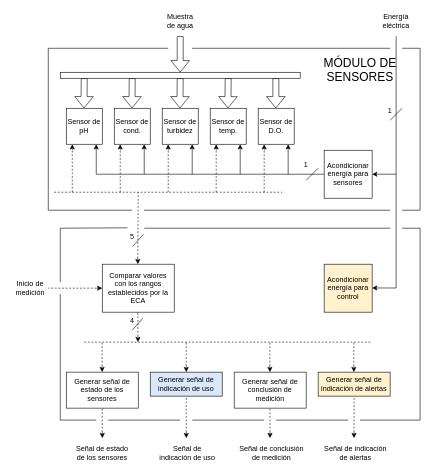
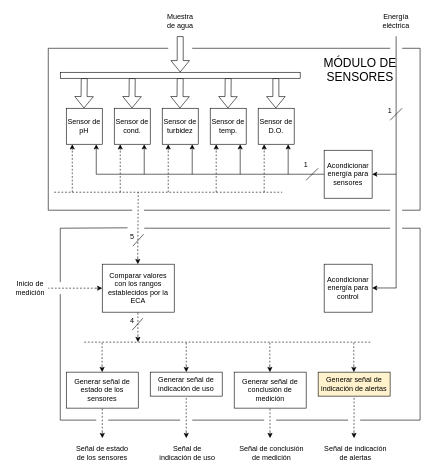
- <mxCell id="44" value="Acondicionar energía para control" style="whiteSpace=wrap;html=1;aspect=fixed;fillColor=#fff2cc;" vertex="1" parent="1"><mxGeometry x="540" y="440" width="80" height="80" as="geometry" /></mxCell>
+ <mxCell id="44" value="Acondicionar energía para control" style="whiteSpace=wrap;html=1;aspect=fixed;" vertex="1" parent="1"><mxGeometry x="540" y="440" width="80" height="80" as="geometry" /></mxCell>
- <mxCell id="34" value="Generar señal de indicación de uso" style="rounded=0;whiteSpace=wrap;html=1;fillColor=#dae8fc;" vertex="1" parent="1"><mxGeometry x="250" y="620" width="120" height="40" as="geometry" /></mxCell>
+ <mxCell id="34" value="Generar señal de indicación de uso" style="rounded=0;whiteSpace=wrap;html=1;" vertex="1" parent="1"><mxGeometry x="250" y="620" width="120" height="40" as="geometry" /></mxCell>
